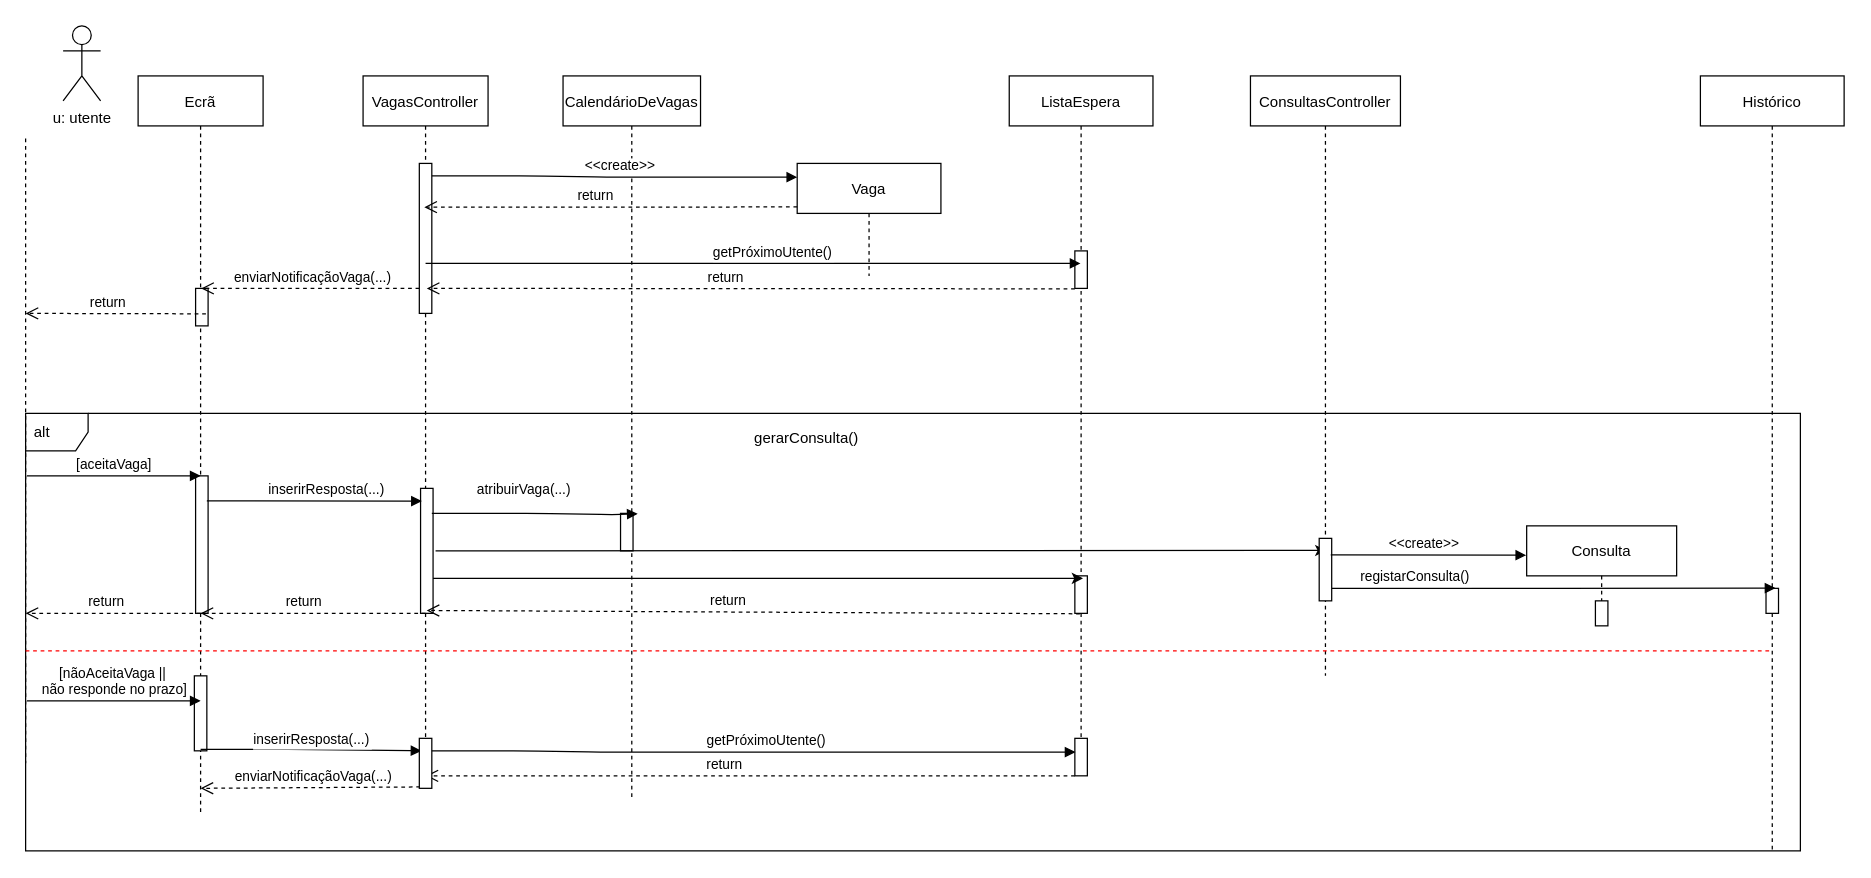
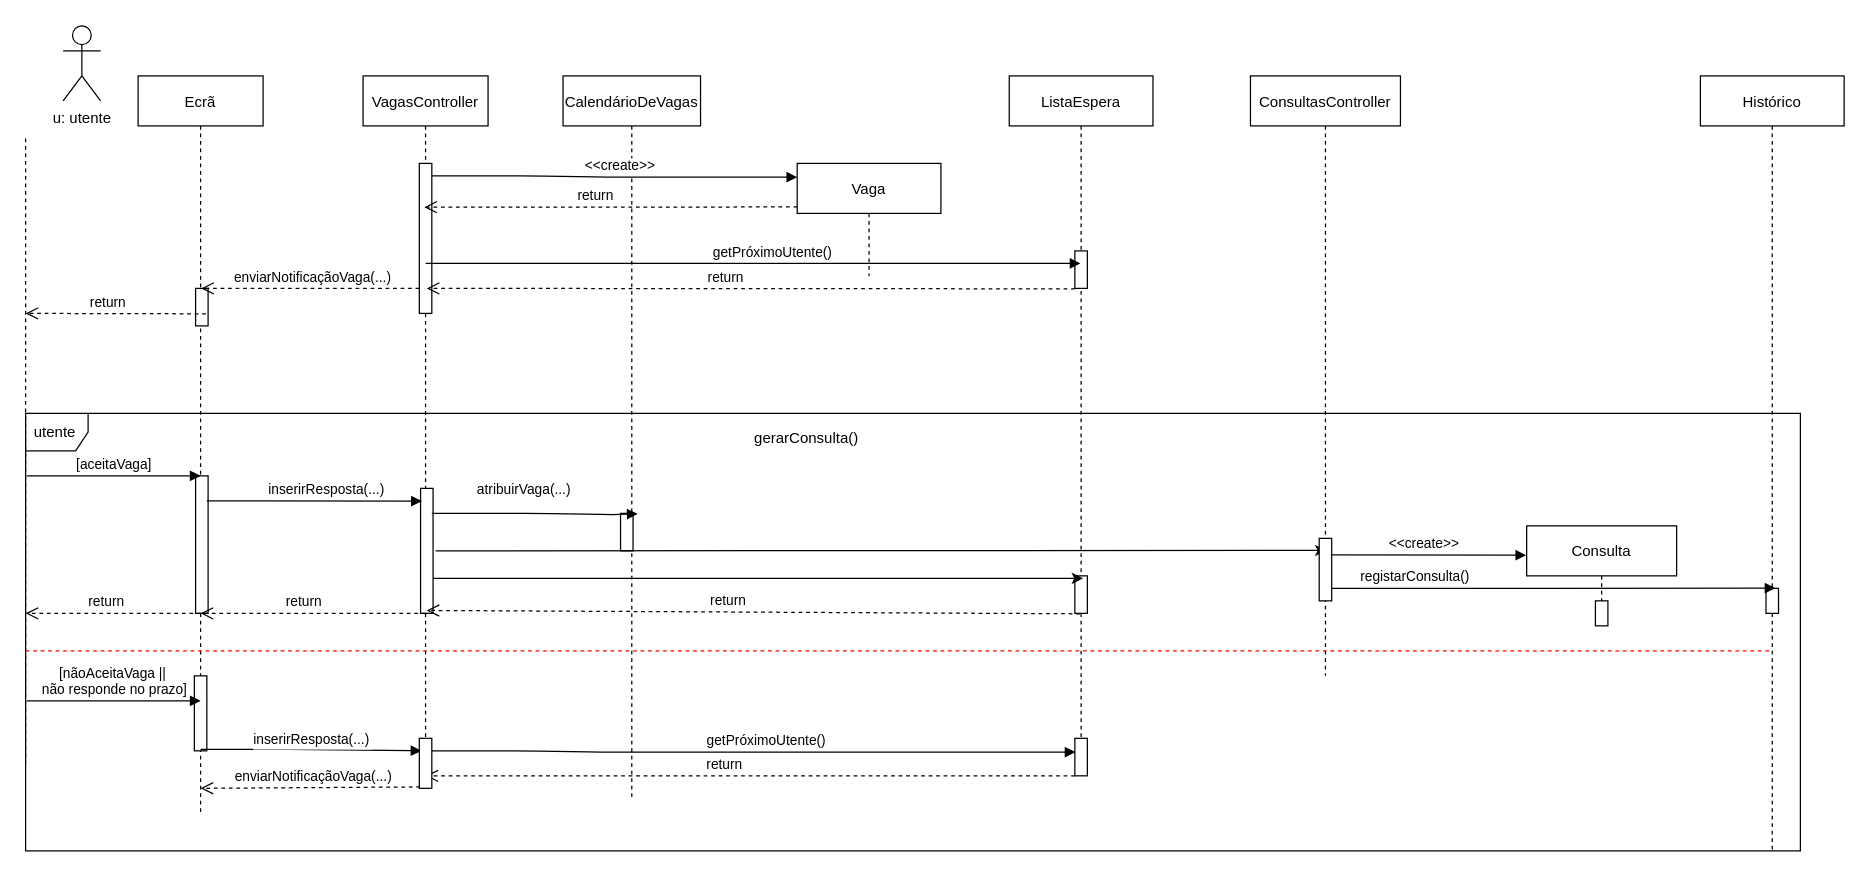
- <mxCell id="2" value="alt" style="shape=umlFrame;whiteSpace=wrap;html=1;width=50;height=30;boundedLbl=1;verticalAlign=middle;align=left;spacingLeft=5;" parent="1" vertex="1"><mxGeometry x="20" y="330" width="1420" height="350" as="geometry" /></mxCell>
+ <mxCell id="2" value="utente" style="shape=umlFrame;whiteSpace=wrap;html=1;width=50;height=30;boundedLbl=1;verticalAlign=middle;align=left;spacingLeft=5;" parent="1" vertex="1"><mxGeometry x="20" y="330" width="1420" height="350" as="geometry" /></mxCell>
